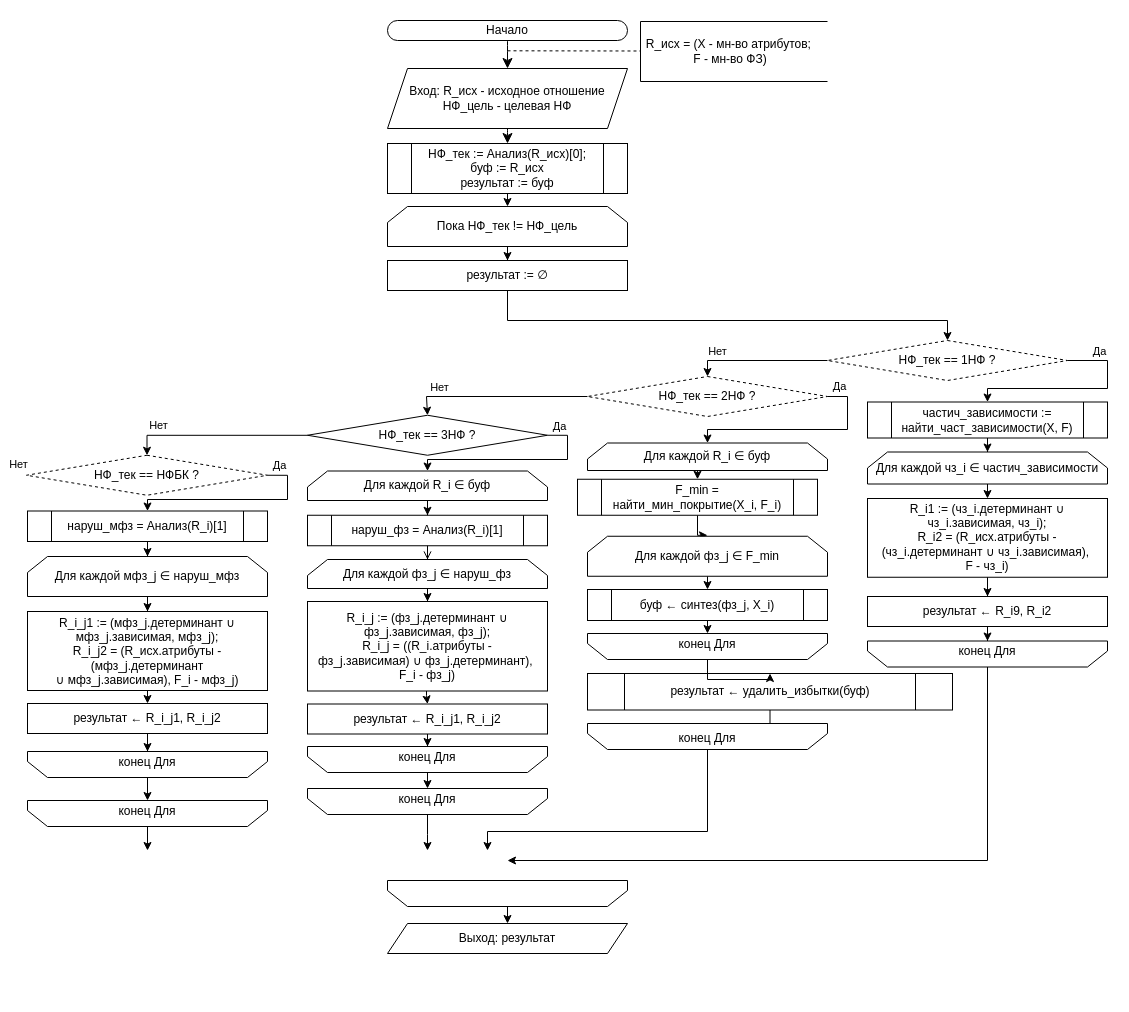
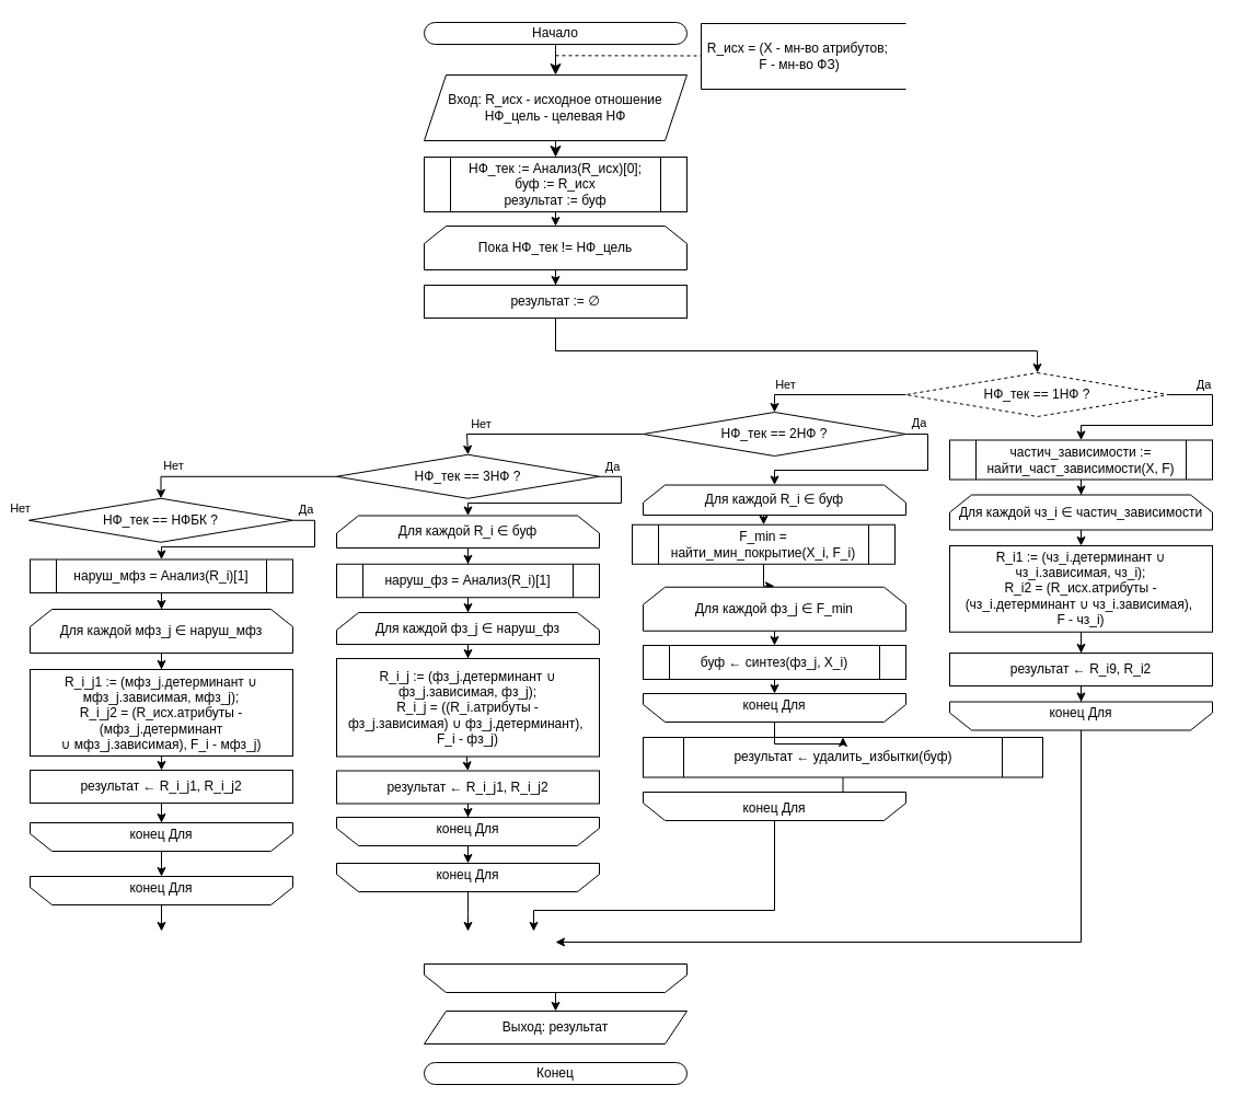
- <mxCell id="25" value="НФ_тек == 2НФ ?" style="rhombus;whiteSpace=wrap;html=1;dashed=1;" parent="1" vertex="1"><mxGeometry y="376" width="240" height="40" as="geometry" x="587" /></mxCell>
+ <mxCell id="25" value="НФ_тек == 2НФ ?" style="rhombus;whiteSpace=wrap;html=1;" parent="1" vertex="1"><mxGeometry y="376" width="240" height="40" as="geometry" x="587" /></mxCell>
- <mxCell id="73" value="НФ_тек == НФБК ?" style="rhombus;whiteSpace=wrap;html=1;dashed=1;" parent="1" vertex="1"><mxGeometry x="26.01" y="454.75" width="240.99" height="40" as="geometry" /></mxCell>
+ <mxCell id="73" value="НФ_тек == НФБК ?" style="rhombus;whiteSpace=wrap;html=1;" parent="1" vertex="1"><mxGeometry x="26.01" y="454.75" width="240.99" height="40" as="geometry" /></mxCell>
- <mxCell id="53" style="edgeStyle=orthogonalEdgeStyle;rounded=0;orthogonalLoop=1;jettySize=auto;html=1;entryX=0.5;entryY=0;entryDx=0;entryDy=0;endArrow=open;" parent="1" source="54" target="56" edge="1"><mxGeometry relative="1" as="geometry" /></mxCell>
+ <mxCell id="53" style="edgeStyle=orthogonalEdgeStyle;rounded=0;orthogonalLoop=1;jettySize=auto;html=1;entryX=0.5;entryY=0;entryDx=0;entryDy=0;" parent="1" source="54" target="56" edge="1"><mxGeometry relative="1" as="geometry" /></mxCell>
+ <mxCell id="108" value="Конец" style="rounded=1;whiteSpace=wrap;html=1;arcSize=100;absoluteArcSize=1;" vertex="1" parent="1"><mxGeometry x="387" y="970" width="240" height="20" as="geometry" /></mxCell>
